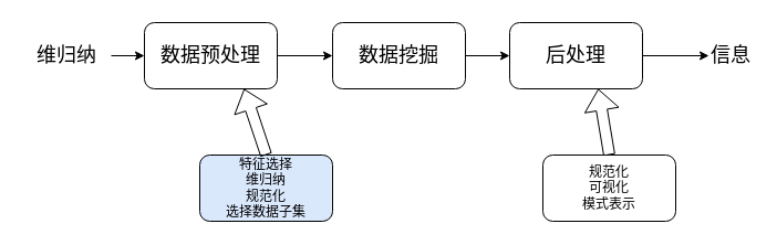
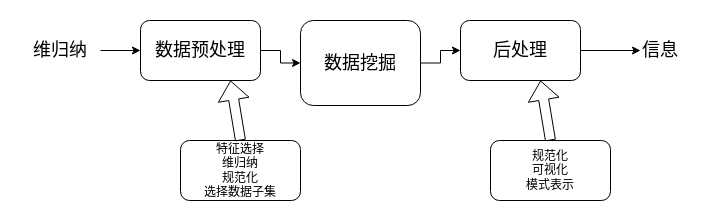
- <mxCell id="5" value="&lt;font style=&quot;font-size: 18px&quot;&gt;数据预处理&lt;/font&gt;" style="rounded=1;whiteSpace=wrap;html=1;" vertex="1" parent="1"><mxGeometry x="130" y="20" width="120" height="60" as="geometry" /></mxCell>
+ <mxCell id="5" value="&lt;font style=&quot;font-size: 18px&quot;&gt;数据预处理&lt;/font&gt;" style="rounded=1;whiteSpace=wrap;html=1;" vertex="1" parent="1"><mxGeometry x="140" y="20" width="120" height="60" as="geometry" /></mxCell>
- <mxCell id="7" value="&lt;font style=&quot;font-size: 18px&quot;&gt;数据挖掘&lt;/font&gt;" style="rounded=1;whiteSpace=wrap;html=1;" vertex="1" parent="1"><mxGeometry x="300" y="20" width="120" height="60" as="geometry" /></mxCell>
+ <mxCell id="7" value="&lt;font style=&quot;font-size: 18px&quot;&gt;数据挖掘&lt;/font&gt;" style="rounded=1;whiteSpace=wrap;html=1;" vertex="1" parent="1"><mxGeometry x="300" y="20" width="120" height="85" as="geometry" /></mxCell>
- <mxCell id="11" value="特征选择&lt;br&gt;维归纳&lt;br&gt;规范化&lt;br&gt;选择数据子集" style="rounded=1;whiteSpace=wrap;html=1;fillColor=#dae8fc;" vertex="1" parent="1"><mxGeometry x="180" y="140" width="120" height="60" as="geometry" /></mxCell>
+ <mxCell id="11" value="特征选择&lt;br&gt;维归纳&lt;br&gt;规范化&lt;br&gt;选择数据子集" style="rounded=1;whiteSpace=wrap;html=1;" vertex="1" parent="1"><mxGeometry x="180" y="140" width="120" height="60" as="geometry" /></mxCell>
